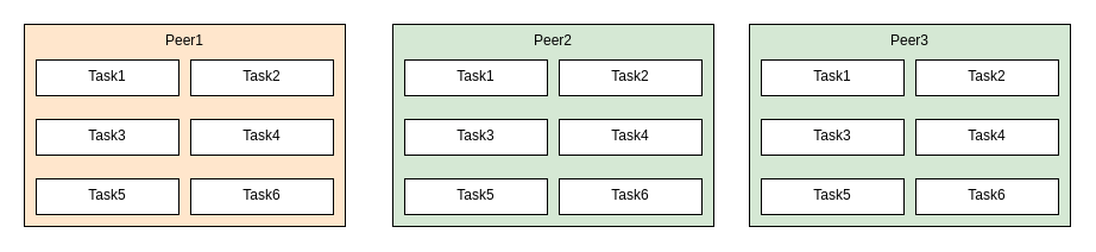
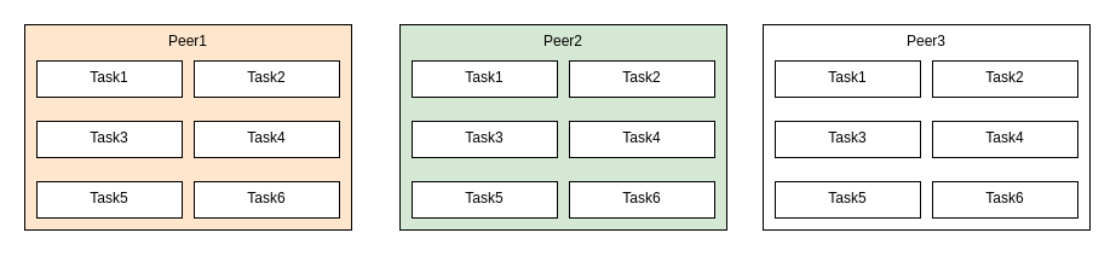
- <mxCell id="19" value="Peer3" style="whiteSpace=wrap;html=1;align=center;verticalAlign=top;fillColor=#d5e8d4;" parent="18" vertex="1"><mxGeometry width="270" height="170" as="geometry" /></mxCell>
+ <mxCell id="19" value="Peer3" style="whiteSpace=wrap;html=1;align=center;verticalAlign=top;" parent="18" vertex="1"><mxGeometry width="270" height="170" as="geometry" /></mxCell>
